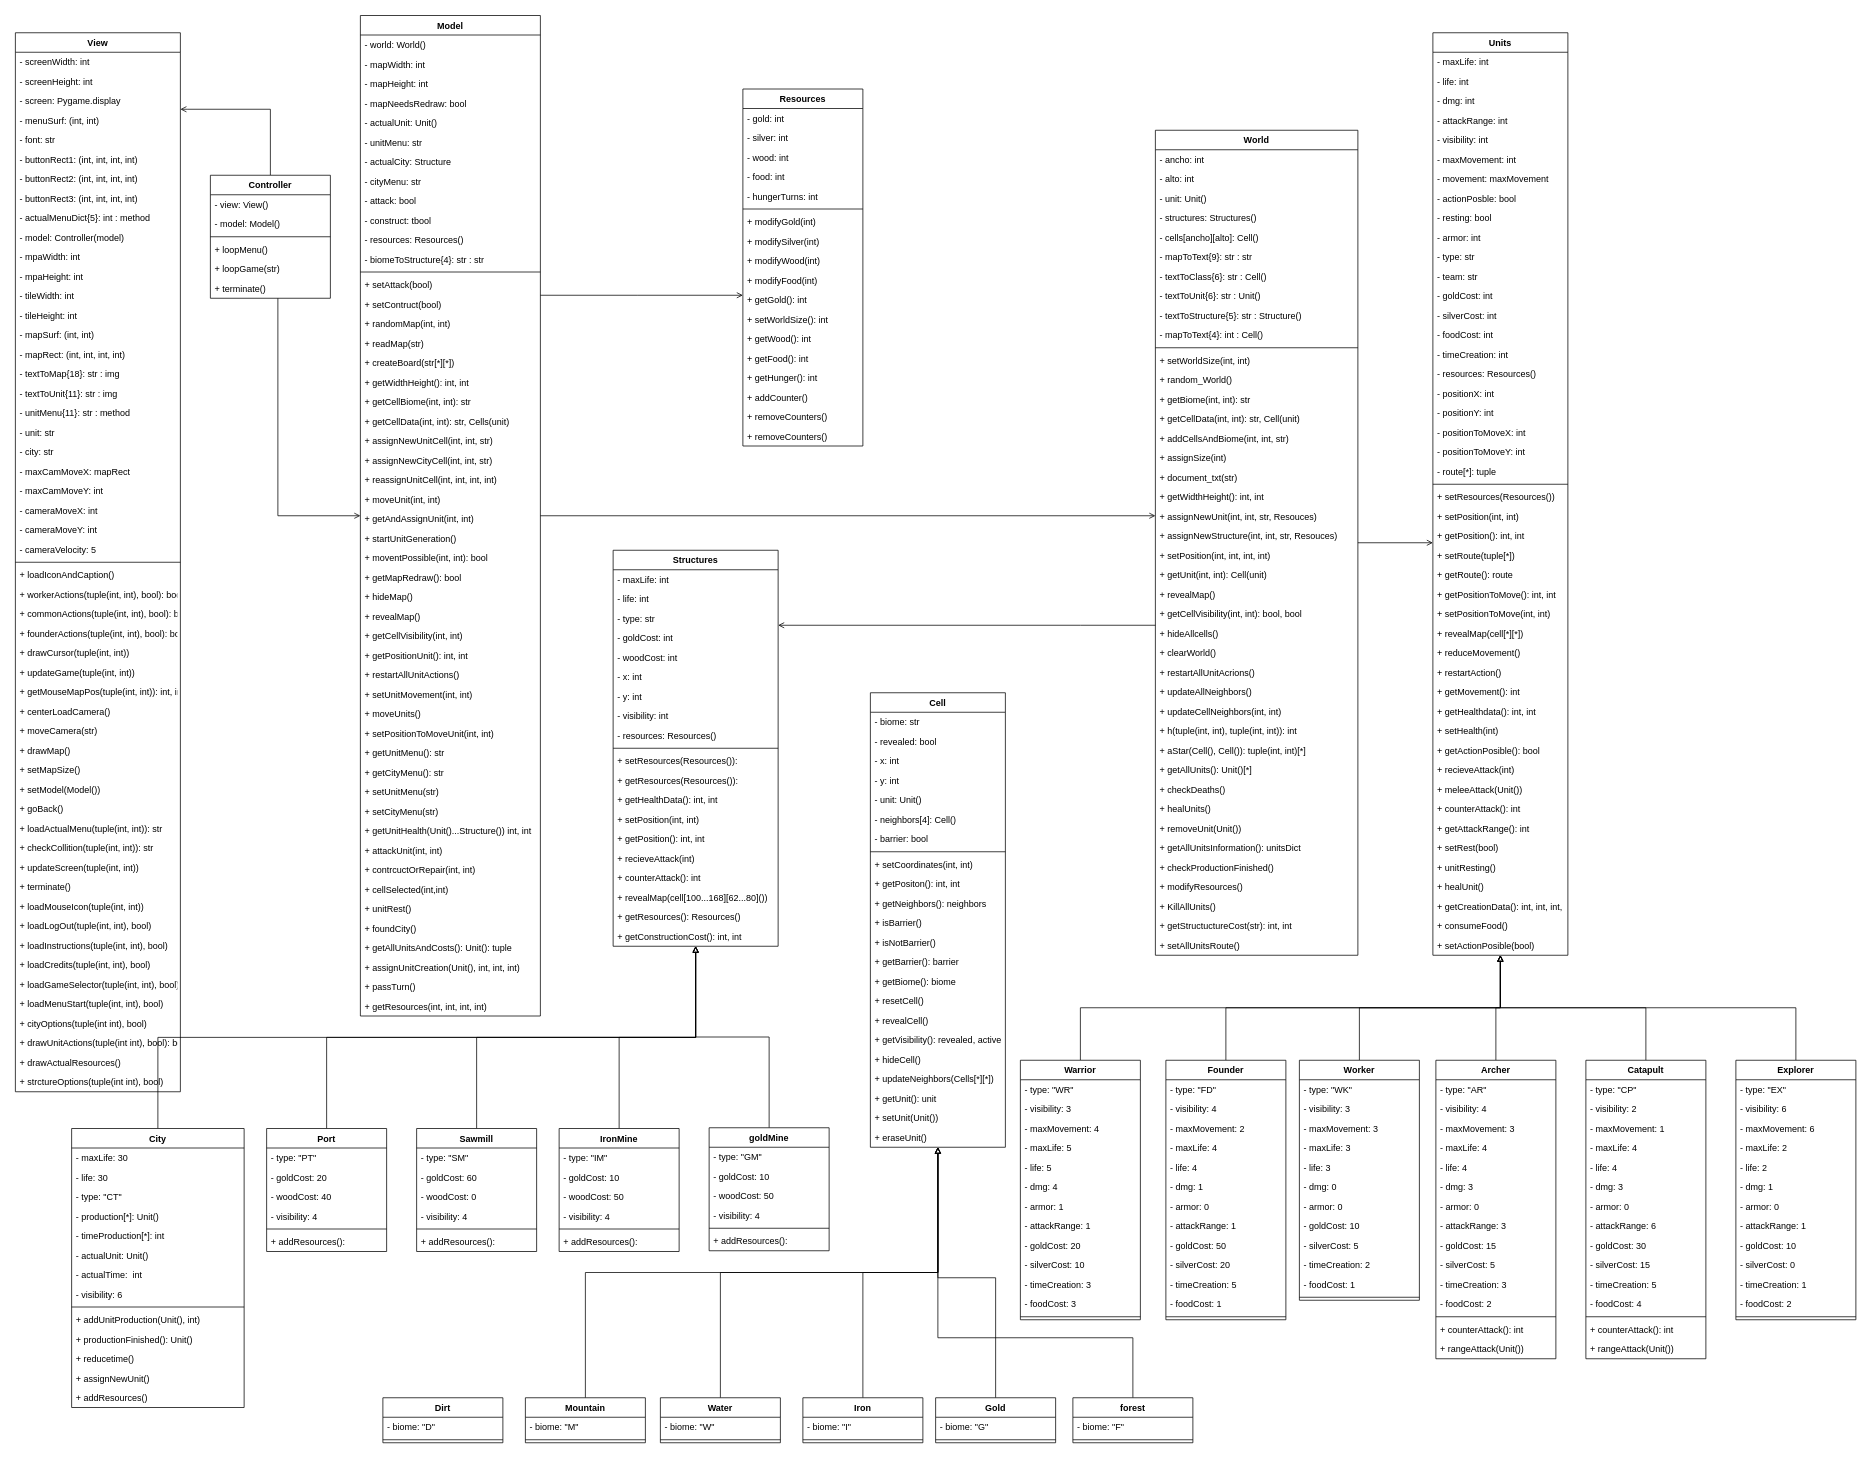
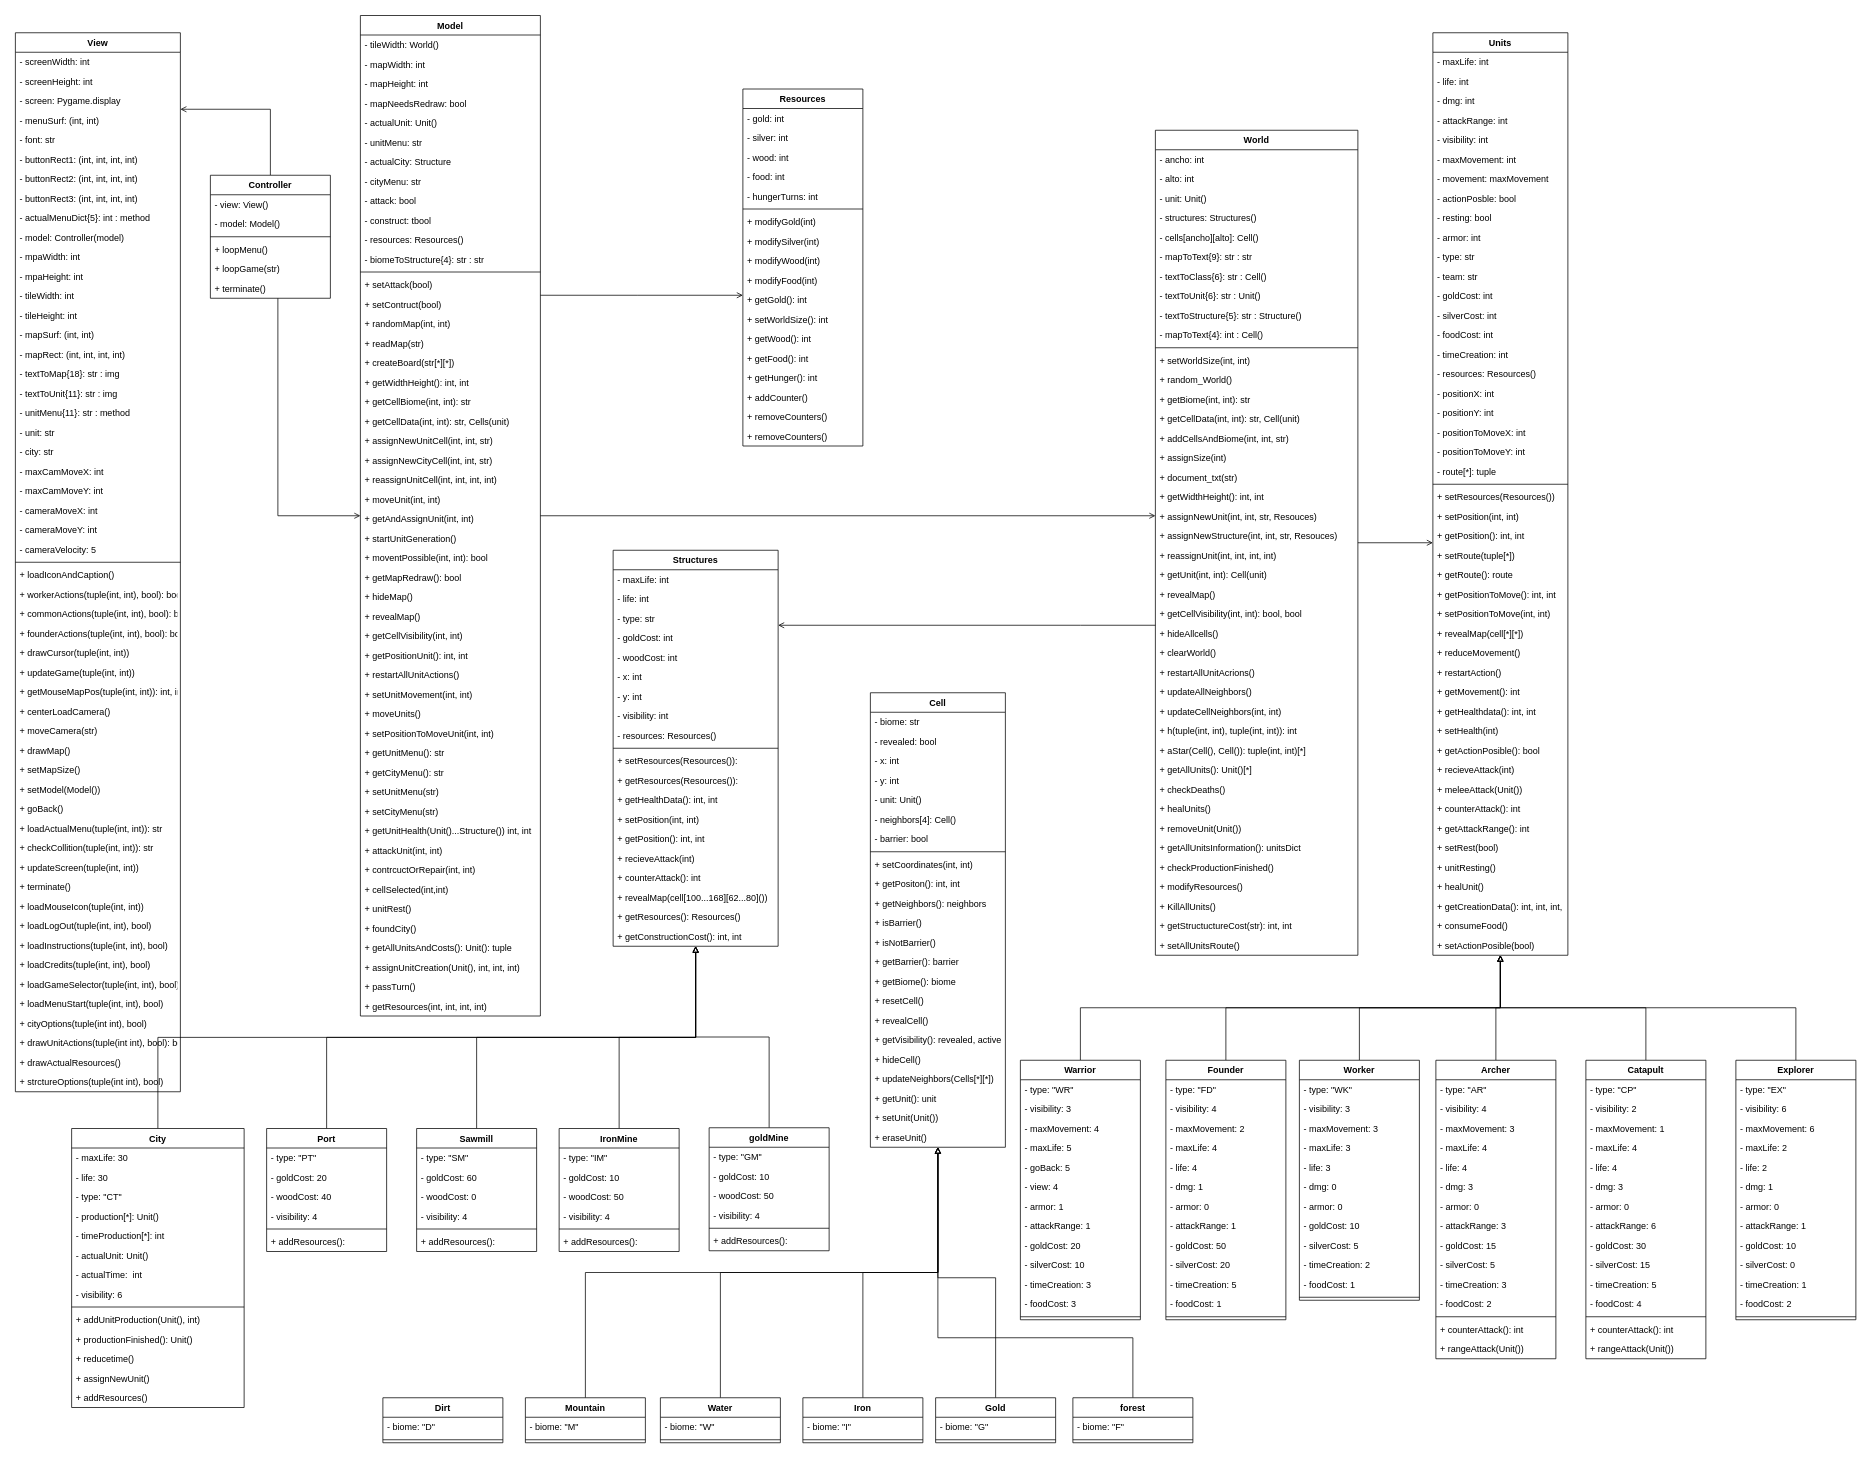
- <mxCell id="35" value="- world: World()" style="text;strokeColor=none;fillColor=none;align=left;verticalAlign=top;spacingLeft=4;spacingRight=4;overflow=hidden;rotatable=0;points=[[0,0.5],[1,0.5]];portConstraint=eastwest;" vertex="1" parent="34"><mxGeometry y="26" width="240" height="26" as="geometry" /></mxCell>
+ <mxCell id="35" value="- tileWidth: World()" style="text;strokeColor=none;fillColor=none;align=left;verticalAlign=top;spacingLeft=4;spacingRight=4;overflow=hidden;rotatable=0;points=[[0,0.5],[1,0.5]];portConstraint=eastwest;" vertex="1" parent="34"><mxGeometry y="26" width="240" height="26" as="geometry" /></mxCell>
- <mxCell id="243" value="- maxCamMoveX: mapRect" style="text;strokeColor=none;fillColor=none;align=left;verticalAlign=top;spacingLeft=4;spacingRight=4;overflow=hidden;rotatable=0;points=[[0,0.5],[1,0.5]];portConstraint=eastwest;" vertex="1" parent="221"><mxGeometry y="572" width="220" height="26" as="geometry" /></mxCell>
+ <mxCell id="243" value="- maxCamMoveX: int" style="text;strokeColor=none;fillColor=none;align=left;verticalAlign=top;spacingLeft=4;spacingRight=4;overflow=hidden;rotatable=0;points=[[0,0.5],[1,0.5]];portConstraint=eastwest;" vertex="1" parent="221"><mxGeometry y="572" width="220" height="26" as="geometry" /></mxCell>
- <mxCell id="200" value="+ setPosition(int, int, int, int)" style="text;strokeColor=none;fillColor=none;align=left;verticalAlign=top;spacingLeft=4;spacingRight=4;overflow=hidden;rotatable=0;points=[[0,0.5],[1,0.5]];portConstraint=eastwest;" vertex="1" parent="178"><mxGeometry y="554" width="270" height="26" as="geometry" /></mxCell>
+ <mxCell id="200" value="+ reassignUnit(int, int, int, int)" style="text;strokeColor=none;fillColor=none;align=left;verticalAlign=top;spacingLeft=4;spacingRight=4;overflow=hidden;rotatable=0;points=[[0,0.5],[1,0.5]];portConstraint=eastwest;" vertex="1" parent="178"><mxGeometry y="554" width="270" height="26" as="geometry" /></mxCell>
- <mxCell id="359" value="- life: 5" style="text;strokeColor=none;fillColor=none;align=left;verticalAlign=top;spacingLeft=4;spacingRight=4;overflow=hidden;rotatable=0;points=[[0,0.5],[1,0.5]];portConstraint=eastwest;" vertex="1" parent="354"><mxGeometry y="130" width="160" height="26" as="geometry" /></mxCell>
+ <mxCell id="359" value="- goBack: 5" style="text;strokeColor=none;fillColor=none;align=left;verticalAlign=top;spacingLeft=4;spacingRight=4;overflow=hidden;rotatable=0;points=[[0,0.5],[1,0.5]];portConstraint=eastwest;" vertex="1" parent="354"><mxGeometry y="130" width="160" height="26" as="geometry" /></mxCell>
- <mxCell id="360" value="- dmg: 4" style="text;strokeColor=none;fillColor=none;align=left;verticalAlign=top;spacingLeft=4;spacingRight=4;overflow=hidden;rotatable=0;points=[[0,0.5],[1,0.5]];portConstraint=eastwest;" vertex="1" parent="354"><mxGeometry y="156" width="160" height="26" as="geometry" /></mxCell>
+ <mxCell id="360" value="- view: 4" style="text;strokeColor=none;fillColor=none;align=left;verticalAlign=top;spacingLeft=4;spacingRight=4;overflow=hidden;rotatable=0;points=[[0,0.5],[1,0.5]];portConstraint=eastwest;" vertex="1" parent="354"><mxGeometry y="156" width="160" height="26" as="geometry" /></mxCell>
